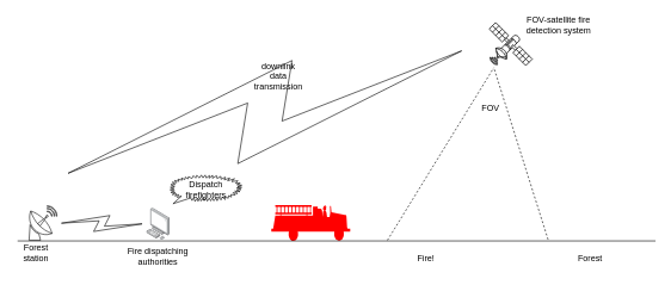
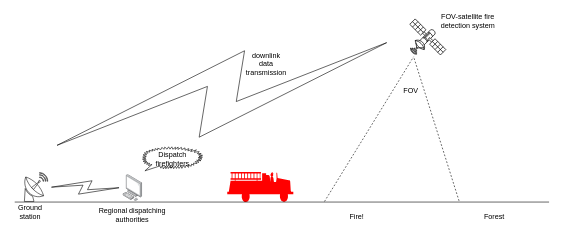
- <mxCell id="13" value="downlink data transmission" style="text;html=1;strokeColor=none;fillColor=none;align=center;verticalAlign=middle;whiteSpace=wrap;rounded=0;fontColor=#000000;" vertex="1" parent="1"><mxGeometry x="358" y="91" width="60" height="30" as="geometry" /></mxCell>
+ <mxCell id="13" value="downlink data transmission" style="text;html=1;strokeColor=none;fillColor=none;align=center;verticalAlign=middle;whiteSpace=wrap;rounded=0;fontColor=#000000;" vertex="1" parent="1"><mxGeometry x="413" y="91" width="60" height="30" as="geometry" /></mxCell>
- <mxCell id="9" value="Forest station" style="text;html=1;strokeColor=none;fillColor=none;align=center;verticalAlign=middle;whiteSpace=wrap;rounded=0;" vertex="1" parent="1"><mxGeometry x="20" y="338.1" width="60" height="30" as="geometry" /></mxCell>
+ <mxCell id="9" value="Ground station" style="text;html=1;strokeColor=none;fillColor=none;align=center;verticalAlign=middle;whiteSpace=wrap;rounded=0;" vertex="1" parent="1"><mxGeometry x="20" y="338.1" width="60" height="30" as="geometry" /></mxCell>
- <mxCell id="8" value="Fire dispatching authorities " style="text;html=1;strokeColor=none;fillColor=none;align=center;verticalAlign=middle;whiteSpace=wrap;rounded=0;" vertex="1" parent="1"><mxGeometry x="150.4" y="341.55" width="140" height="30" as="geometry" /></mxCell>
+ <mxCell id="8" value="Regional dispatching authorities " style="text;html=1;strokeColor=none;fillColor=none;align=center;verticalAlign=middle;whiteSpace=wrap;rounded=0;" vertex="1" parent="1"><mxGeometry x="150.4" y="341.55" width="140" height="30" as="geometry" /></mxCell>
